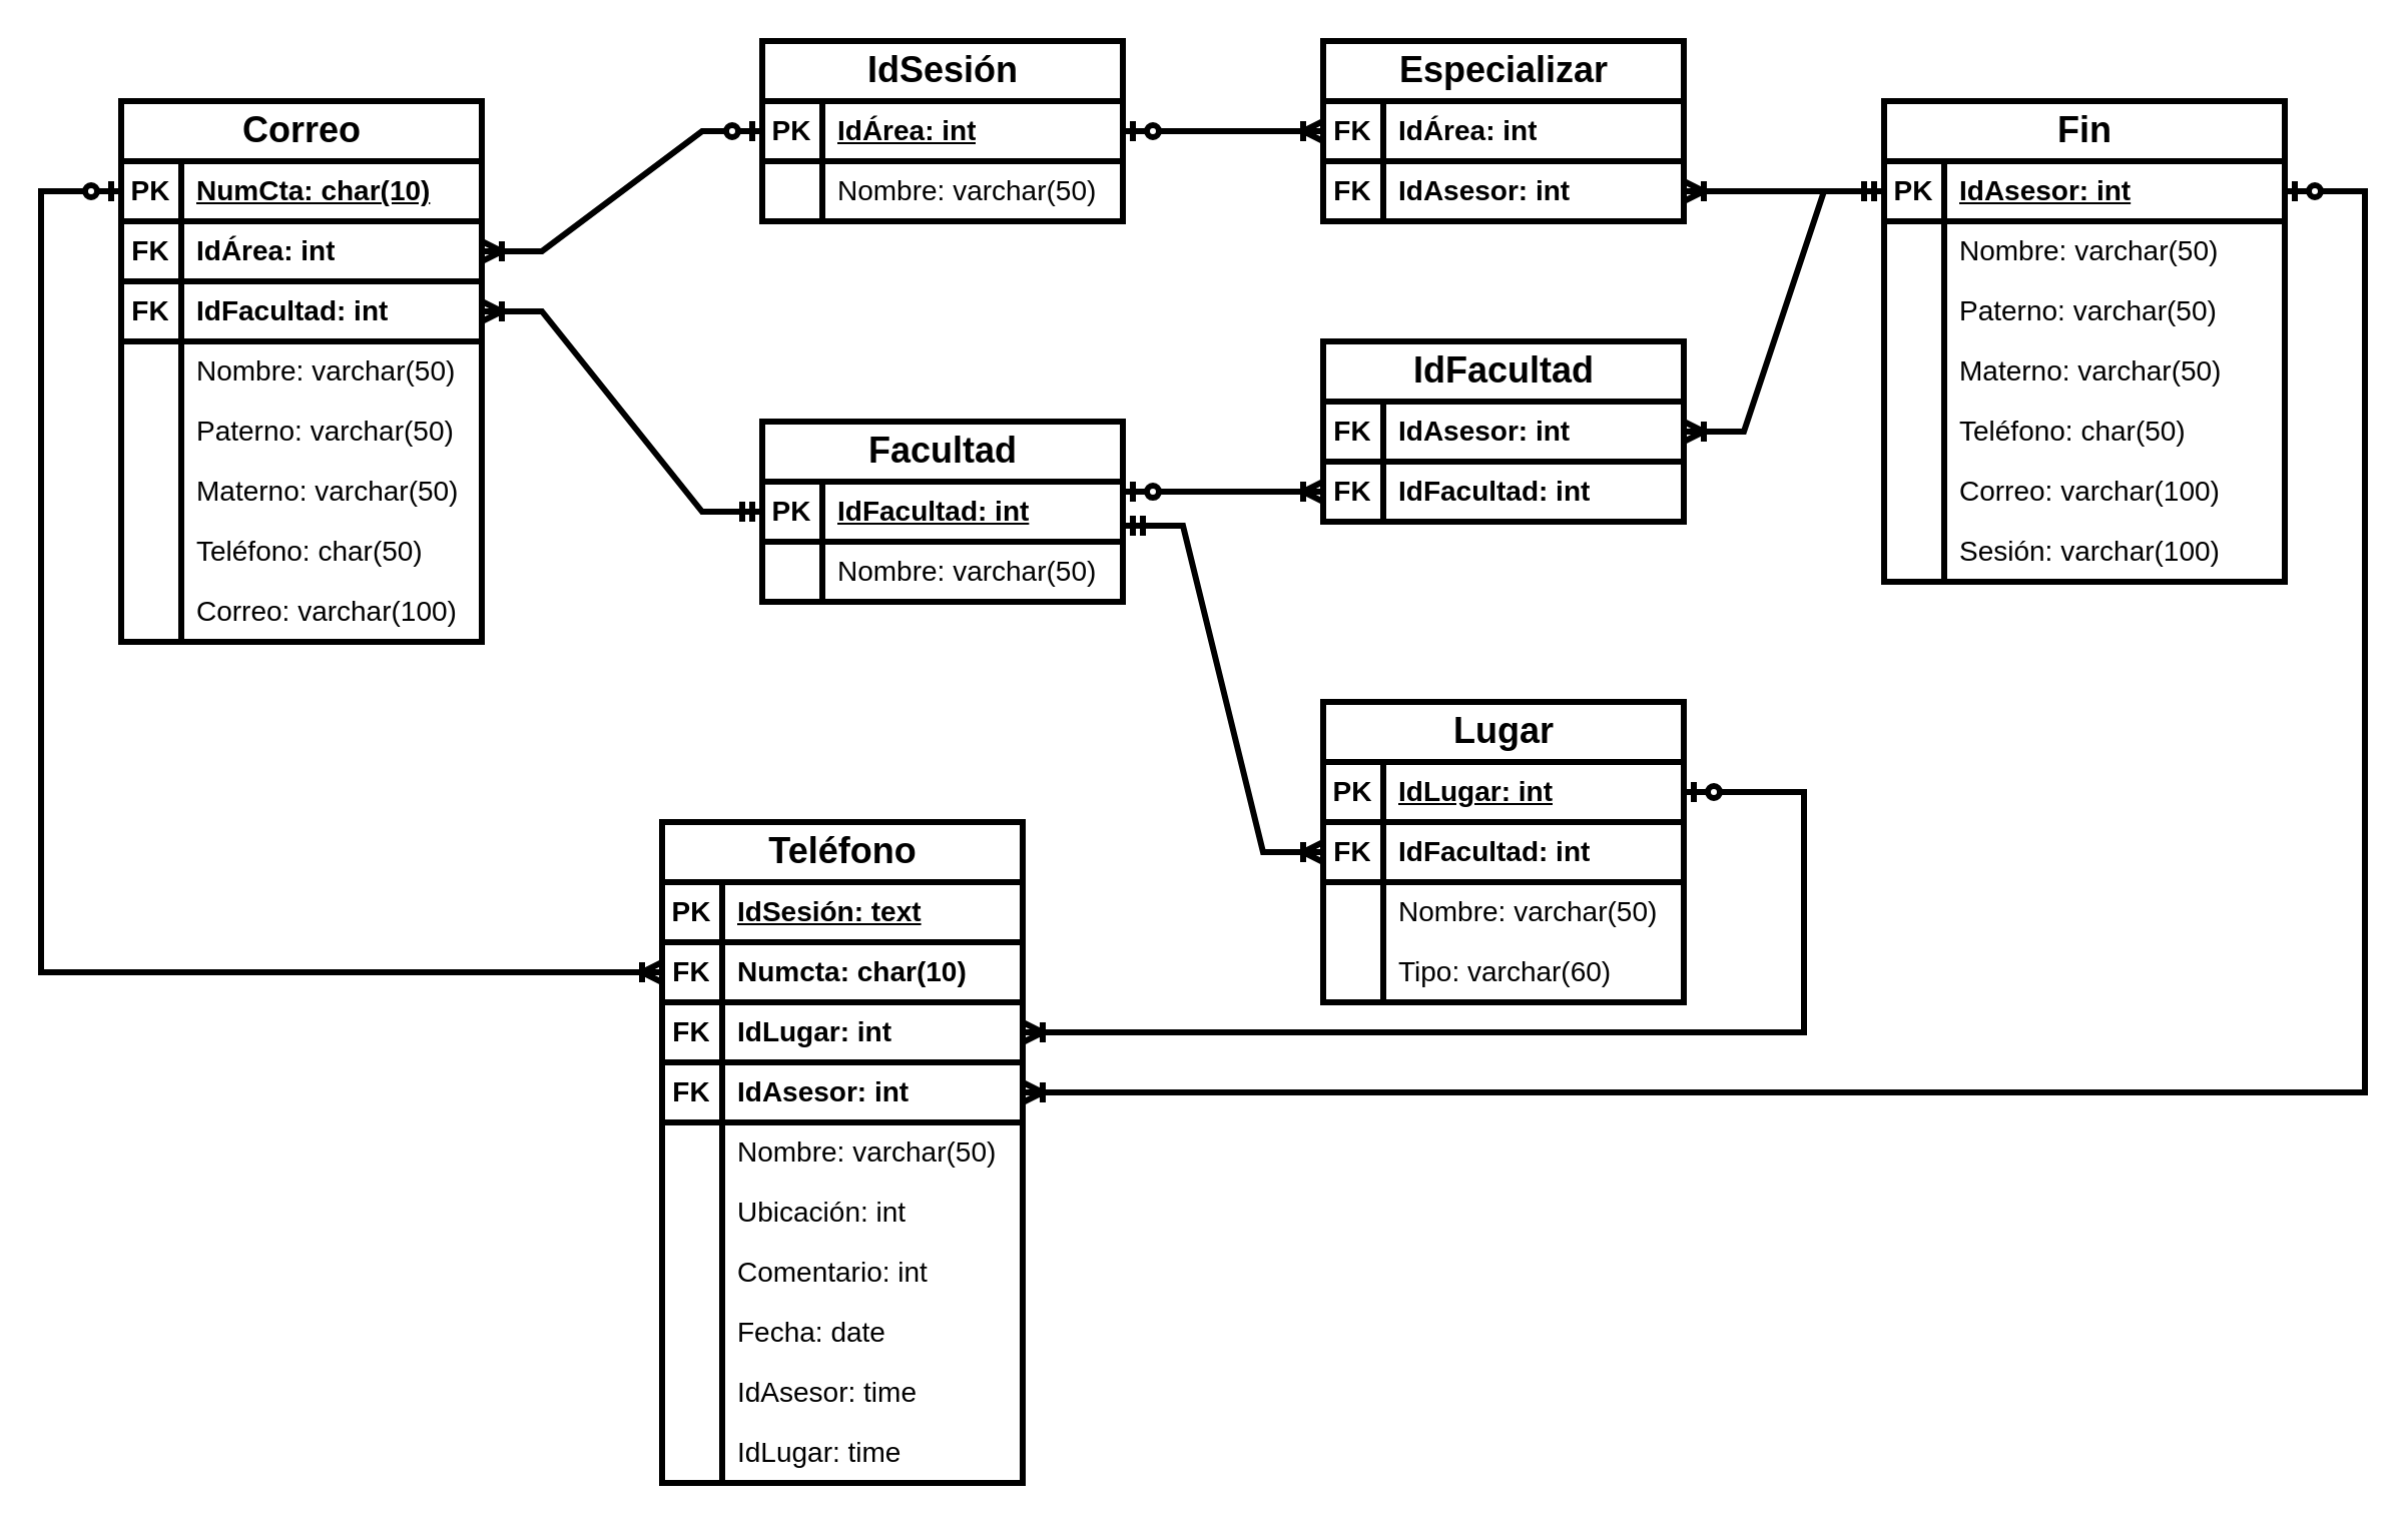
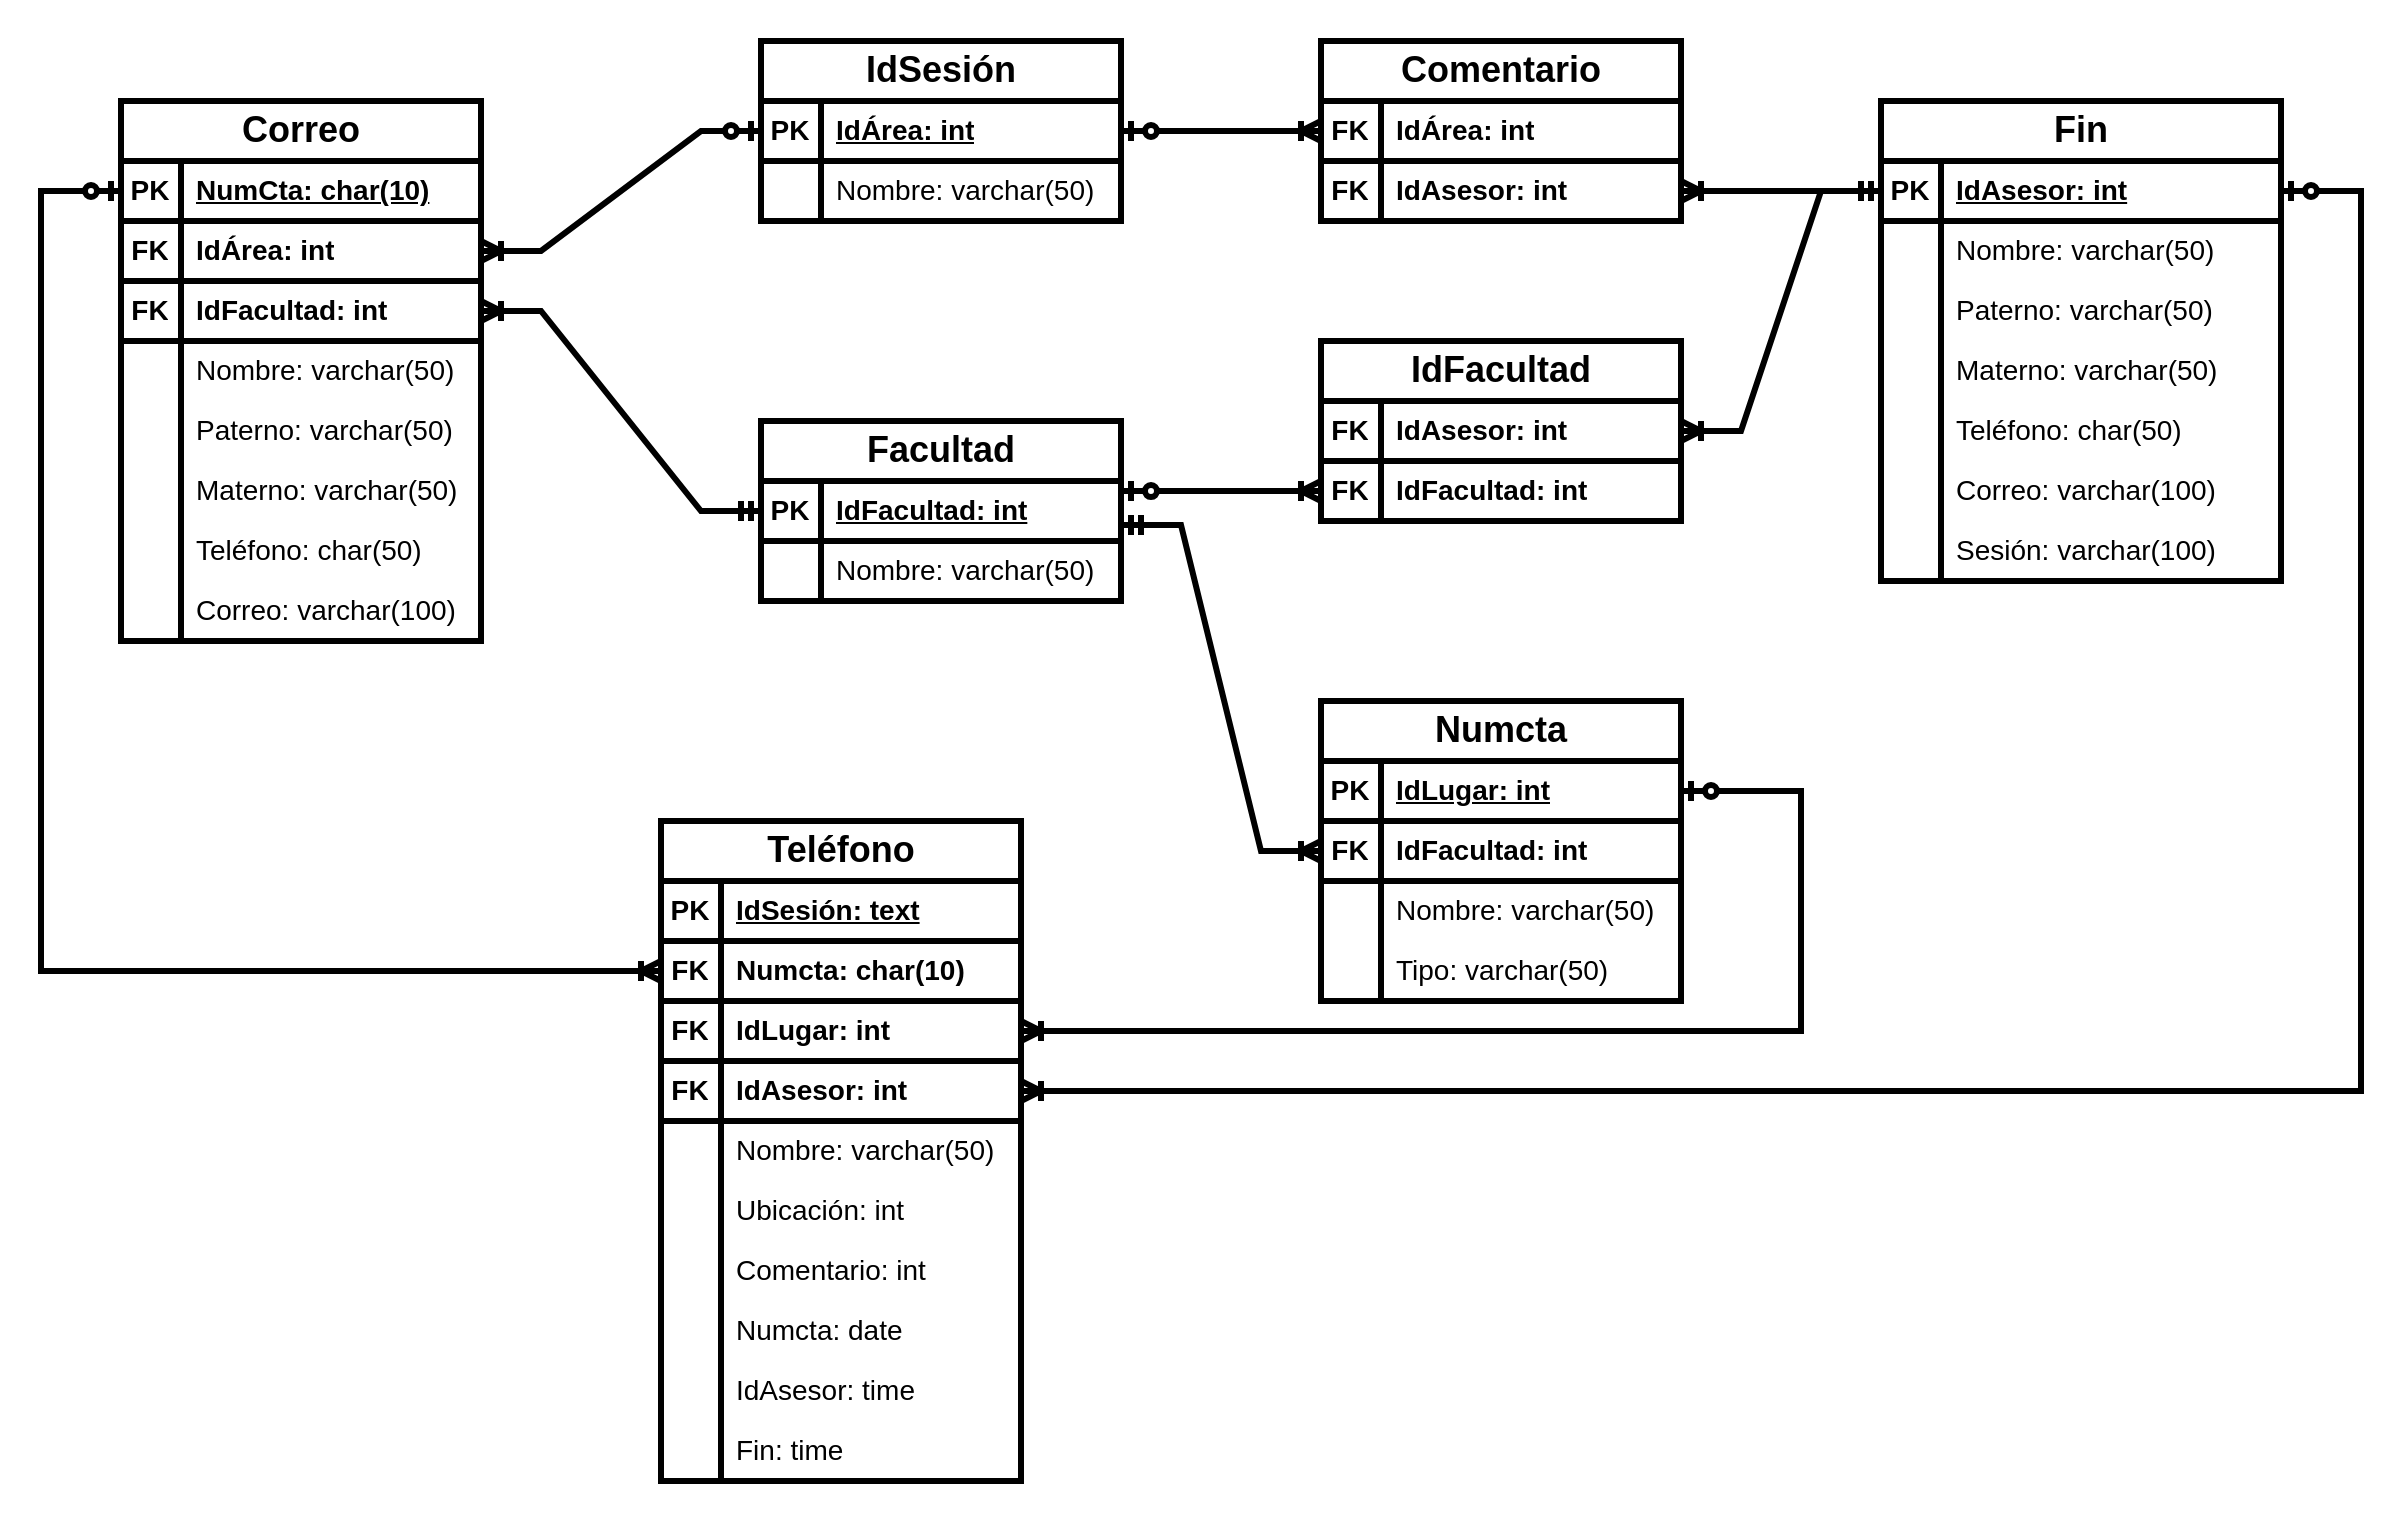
- <mxCell id="107" value="Especializar" style="shape=table;startSize=30;container=1;collapsible=1;childLayout=tableLayout;fixedRows=1;rowLines=0;fontStyle=1;align=center;resizeLast=1;html=1;fontSize=18;strokeWidth=3;" vertex="1" parent="1"><mxGeometry x="660" y="20" width="180" height="90" as="geometry" /></mxCell>
+ <mxCell id="107" value="Comentario" style="shape=table;startSize=30;container=1;collapsible=1;childLayout=tableLayout;fixedRows=1;rowLines=0;fontStyle=1;align=center;resizeLast=1;html=1;fontSize=18;strokeWidth=3;" vertex="1" parent="1"><mxGeometry x="660" y="20" width="180" height="90" as="geometry" /></mxCell>
- <mxCell id="63" value="Lugar" style="shape=table;startSize=30;container=1;collapsible=1;childLayout=tableLayout;fixedRows=1;rowLines=0;fontStyle=1;align=center;resizeLast=1;html=1;fontSize=18;strokeWidth=3;" vertex="1" parent="1"><mxGeometry x="660" y="350" width="180" height="150" as="geometry" /></mxCell>
+ <mxCell id="63" value="Numcta" style="shape=table;startSize=30;container=1;collapsible=1;childLayout=tableLayout;fixedRows=1;rowLines=0;fontStyle=1;align=center;resizeLast=1;html=1;fontSize=18;strokeWidth=3;" vertex="1" parent="1"><mxGeometry x="660" y="350" width="180" height="150" as="geometry" /></mxCell>
- <mxCell id="75" value="Tipo: varchar(60)" style="shape=partialRectangle;connectable=0;fillColor=none;top=0;left=0;bottom=0;right=0;align=left;spacingLeft=6;overflow=hidden;whiteSpace=wrap;html=1;fontSize=14;strokeWidth=3;" vertex="1" parent="73"><mxGeometry x="30" width="150" height="30" as="geometry"><mxRectangle width="150" height="30" as="alternateBounds" /></mxGeometry></mxCell>
+ <mxCell id="75" value="Tipo: varchar(50)" style="shape=partialRectangle;connectable=0;fillColor=none;top=0;left=0;bottom=0;right=0;align=left;spacingLeft=6;overflow=hidden;whiteSpace=wrap;html=1;fontSize=14;strokeWidth=3;" vertex="1" parent="73"><mxGeometry x="30" width="150" height="30" as="geometry"><mxRectangle width="150" height="30" as="alternateBounds" /></mxGeometry></mxCell>
- <mxCell id="100" value="Fecha: date" style="shape=partialRectangle;connectable=0;fillColor=none;top=0;left=0;bottom=0;right=0;align=left;spacingLeft=6;overflow=hidden;whiteSpace=wrap;html=1;fontSize=14;strokeWidth=3;" vertex="1" parent="98"><mxGeometry x="30" width="150" height="30" as="geometry"><mxRectangle width="150" height="30" as="alternateBounds" /></mxGeometry></mxCell>
+ <mxCell id="100" value="Numcta: date" style="shape=partialRectangle;connectable=0;fillColor=none;top=0;left=0;bottom=0;right=0;align=left;spacingLeft=6;overflow=hidden;whiteSpace=wrap;html=1;fontSize=14;strokeWidth=3;" vertex="1" parent="98"><mxGeometry x="30" width="150" height="30" as="geometry"><mxRectangle width="150" height="30" as="alternateBounds" /></mxGeometry></mxCell>
- <mxCell id="106" value="IdLugar: time" style="shape=partialRectangle;connectable=0;fillColor=none;top=0;left=0;bottom=0;right=0;align=left;spacingLeft=6;overflow=hidden;whiteSpace=wrap;html=1;fontSize=14;strokeWidth=3;" vertex="1" parent="104"><mxGeometry x="30" width="150" height="30" as="geometry"><mxRectangle width="150" height="30" as="alternateBounds" /></mxGeometry></mxCell>
+ <mxCell id="106" value="Fin: time" style="shape=partialRectangle;connectable=0;fillColor=none;top=0;left=0;bottom=0;right=0;align=left;spacingLeft=6;overflow=hidden;whiteSpace=wrap;html=1;fontSize=14;strokeWidth=3;" vertex="1" parent="104"><mxGeometry x="30" width="150" height="30" as="geometry"><mxRectangle width="150" height="30" as="alternateBounds" /></mxGeometry></mxCell>
